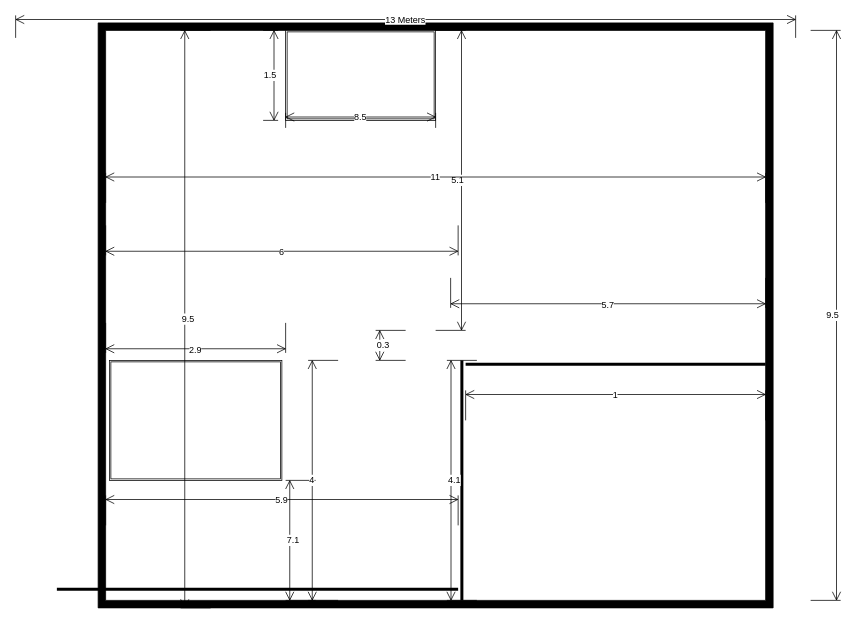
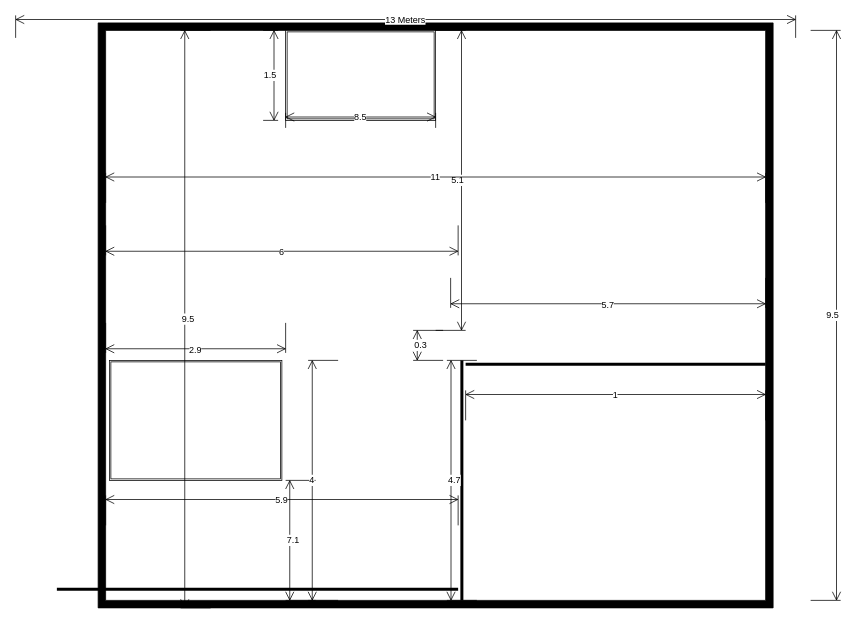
- <mxCell id="18" value="0.3" style="shape=dimension;direction=south;whiteSpace=wrap;html=1;align=left;points=[];verticalAlign=middle;labelBackgroundColor=#ffffff" vertex="1" parent="1"><mxGeometry x="500" y="440" width="40" height="40" as="geometry" /></mxCell>
+ <mxCell id="18" value="0.3" style="shape=dimension;direction=south;whiteSpace=wrap;html=1;align=left;points=[];verticalAlign=middle;labelBackgroundColor=#ffffff" vertex="1" parent="1"><mxGeometry x="550" y="440" width="40" height="40" as="geometry" /></mxCell>
- <mxCell id="16" value="4.1" style="shape=dimension;direction=south;whiteSpace=wrap;html=1;align=left;points=[];verticalAlign=middle;labelBackgroundColor=#ffffff" vertex="1" parent="1"><mxGeometry x="595" y="480" width="40" height="320" as="geometry" /></mxCell>
+ <mxCell id="16" value="4.7" style="shape=dimension;direction=south;whiteSpace=wrap;html=1;align=left;points=[];verticalAlign=middle;labelBackgroundColor=#ffffff" vertex="1" parent="1"><mxGeometry x="595" y="480" width="40" height="320" as="geometry" /></mxCell>
